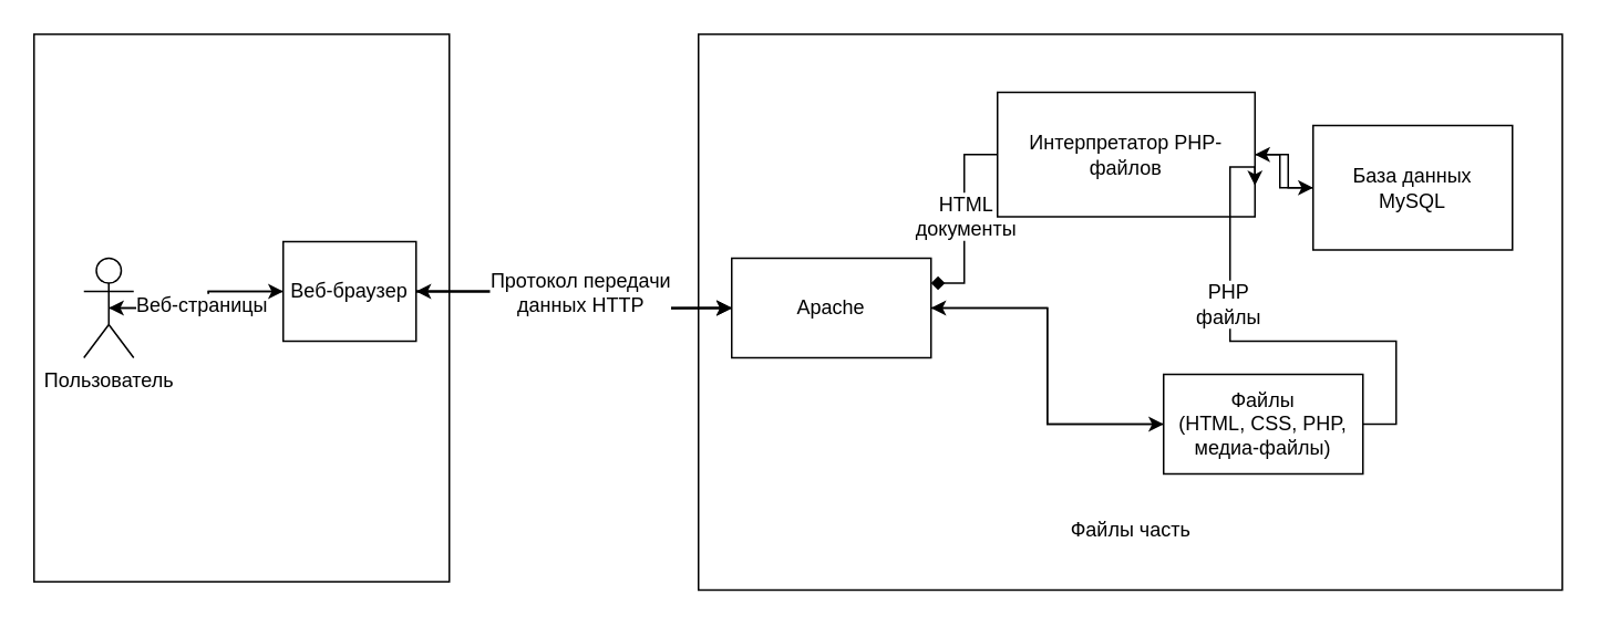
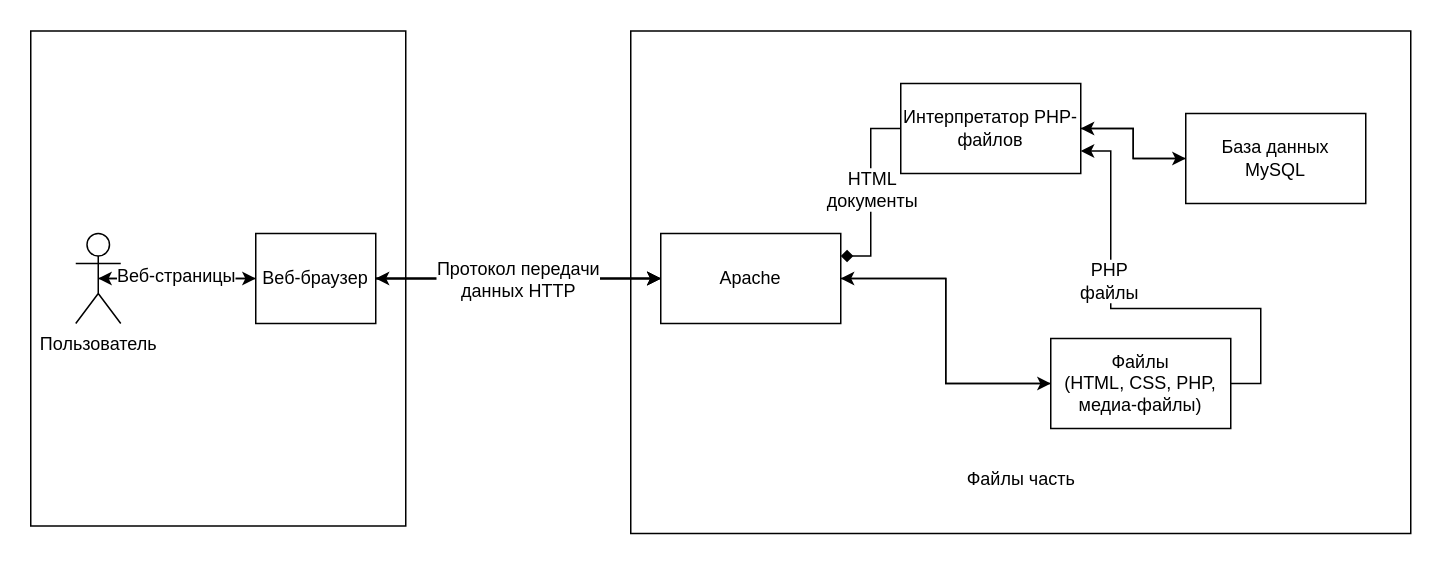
- <mxCell id="20" value="Интерпретатор PHP-файлов" style="rounded=0;whiteSpace=wrap;html=1;" vertex="1" parent="1"><mxGeometry x="600" y="55" width="155" height="75" as="geometry" /></mxCell>
+ <mxCell id="20" value="Интерпретатор PHP-файлов" style="rounded=0;whiteSpace=wrap;html=1;" vertex="1" parent="1"><mxGeometry x="600" y="55" width="120" height="60" as="geometry" /></mxCell>
- <mxCell id="26" value="База данных&lt;br&gt;MySQL" style="rounded=0;whiteSpace=wrap;html=1;" vertex="1" parent="1"><mxGeometry x="790" y="75" width="120" height="75" as="geometry" /></mxCell>
+ <mxCell id="26" value="База данных&lt;br&gt;MySQL" style="rounded=0;whiteSpace=wrap;html=1;" vertex="1" parent="1"><mxGeometry x="790" y="75" width="120" height="60" as="geometry" /></mxCell>
- <mxCell id="12" value="Веб-браузер" style="rounded=0;whiteSpace=wrap;html=1;" vertex="1" parent="1"><mxGeometry x="170" y="145" width="80" height="60" as="geometry" /></mxCell>
+ <mxCell id="12" value="Веб-браузер" style="rounded=0;whiteSpace=wrap;html=1;" vertex="1" parent="1"><mxGeometry x="170" y="155" width="80" height="60" as="geometry" /></mxCell>
